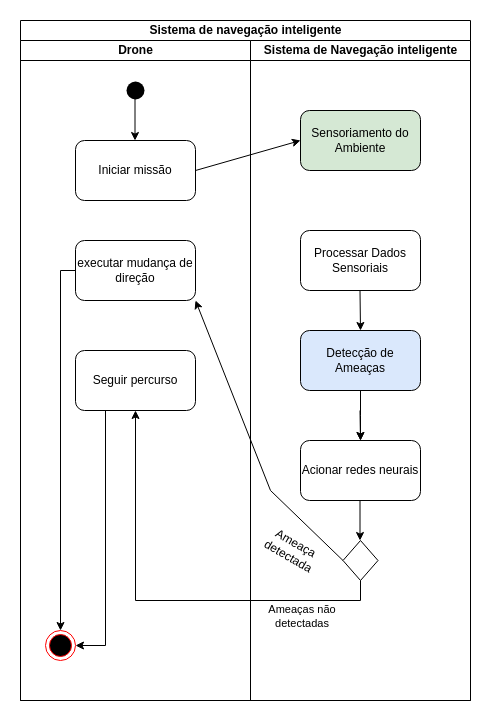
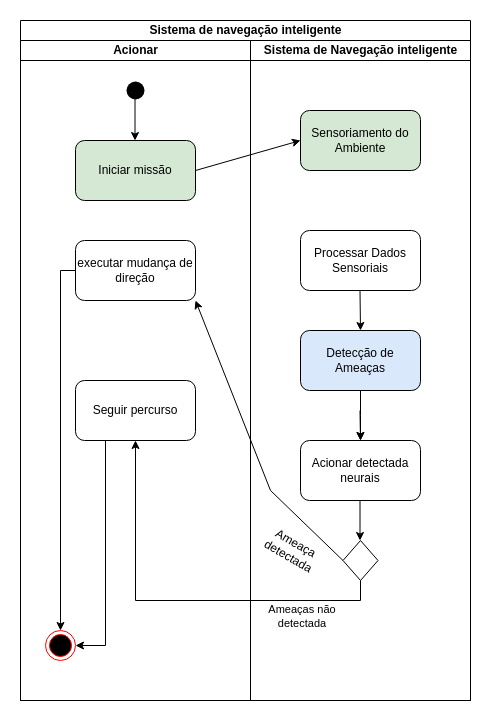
- <mxCell id="3" value="Drone" style="swimlane;startSize=20;html=1;" vertex="1" parent="2"><mxGeometry y="20" width="230" height="660" as="geometry" /></mxCell>
+ <mxCell id="3" value="Acionar" style="swimlane;startSize=20;html=1;" vertex="1" parent="2"><mxGeometry y="20" width="230" height="660" as="geometry" /></mxCell>
- <mxCell id="4" value="Iniciar missão" style="rounded=1;whiteSpace=wrap;html=1;" vertex="1" parent="3"><mxGeometry x="55" y="100" width="120" height="60" as="geometry" /></mxCell>
+ <mxCell id="4" value="Iniciar missão" style="rounded=1;whiteSpace=wrap;html=1;fillColor=#d5e8d4;" vertex="1" parent="3"><mxGeometry x="55" y="100" width="120" height="60" as="geometry" /></mxCell>
- <mxCell id="11" value="Seguir percurso" style="rounded=1;whiteSpace=wrap;html=1;" vertex="1" parent="3"><mxGeometry x="55" y="310" width="120" height="60" as="geometry" /></mxCell>
+ <mxCell id="11" value="Seguir percurso" style="rounded=1;whiteSpace=wrap;html=1;" vertex="1" parent="3"><mxGeometry x="55" y="340" width="120" height="60" as="geometry" /></mxCell>
- <mxCell id="20" value="Acionar redes neurais" style="rounded=1;whiteSpace=wrap;html=1;" vertex="1" parent="13"><mxGeometry x="50" y="400" width="120" height="60" as="geometry" /></mxCell>
+ <mxCell id="20" value="Acionar detectada neurais" style="rounded=1;whiteSpace=wrap;html=1;" vertex="1" parent="13"><mxGeometry x="50" y="400" width="120" height="60" as="geometry" /></mxCell>
- <mxCell id="24" value="Ameaças não detectadas" style="text;html=1;align=center;verticalAlign=middle;whiteSpace=wrap;rounded=0;fontSize=11;" vertex="1" parent="13"><mxGeometry x="14" y="570" width="76" height="11" as="geometry" /></mxCell>
+ <mxCell id="24" value="Ameaças não detectada" style="text;html=1;align=center;verticalAlign=middle;whiteSpace=wrap;rounded=0;fontSize=11;" vertex="1" parent="13"><mxGeometry x="14" y="570" width="76" height="11" as="geometry" /></mxCell>
